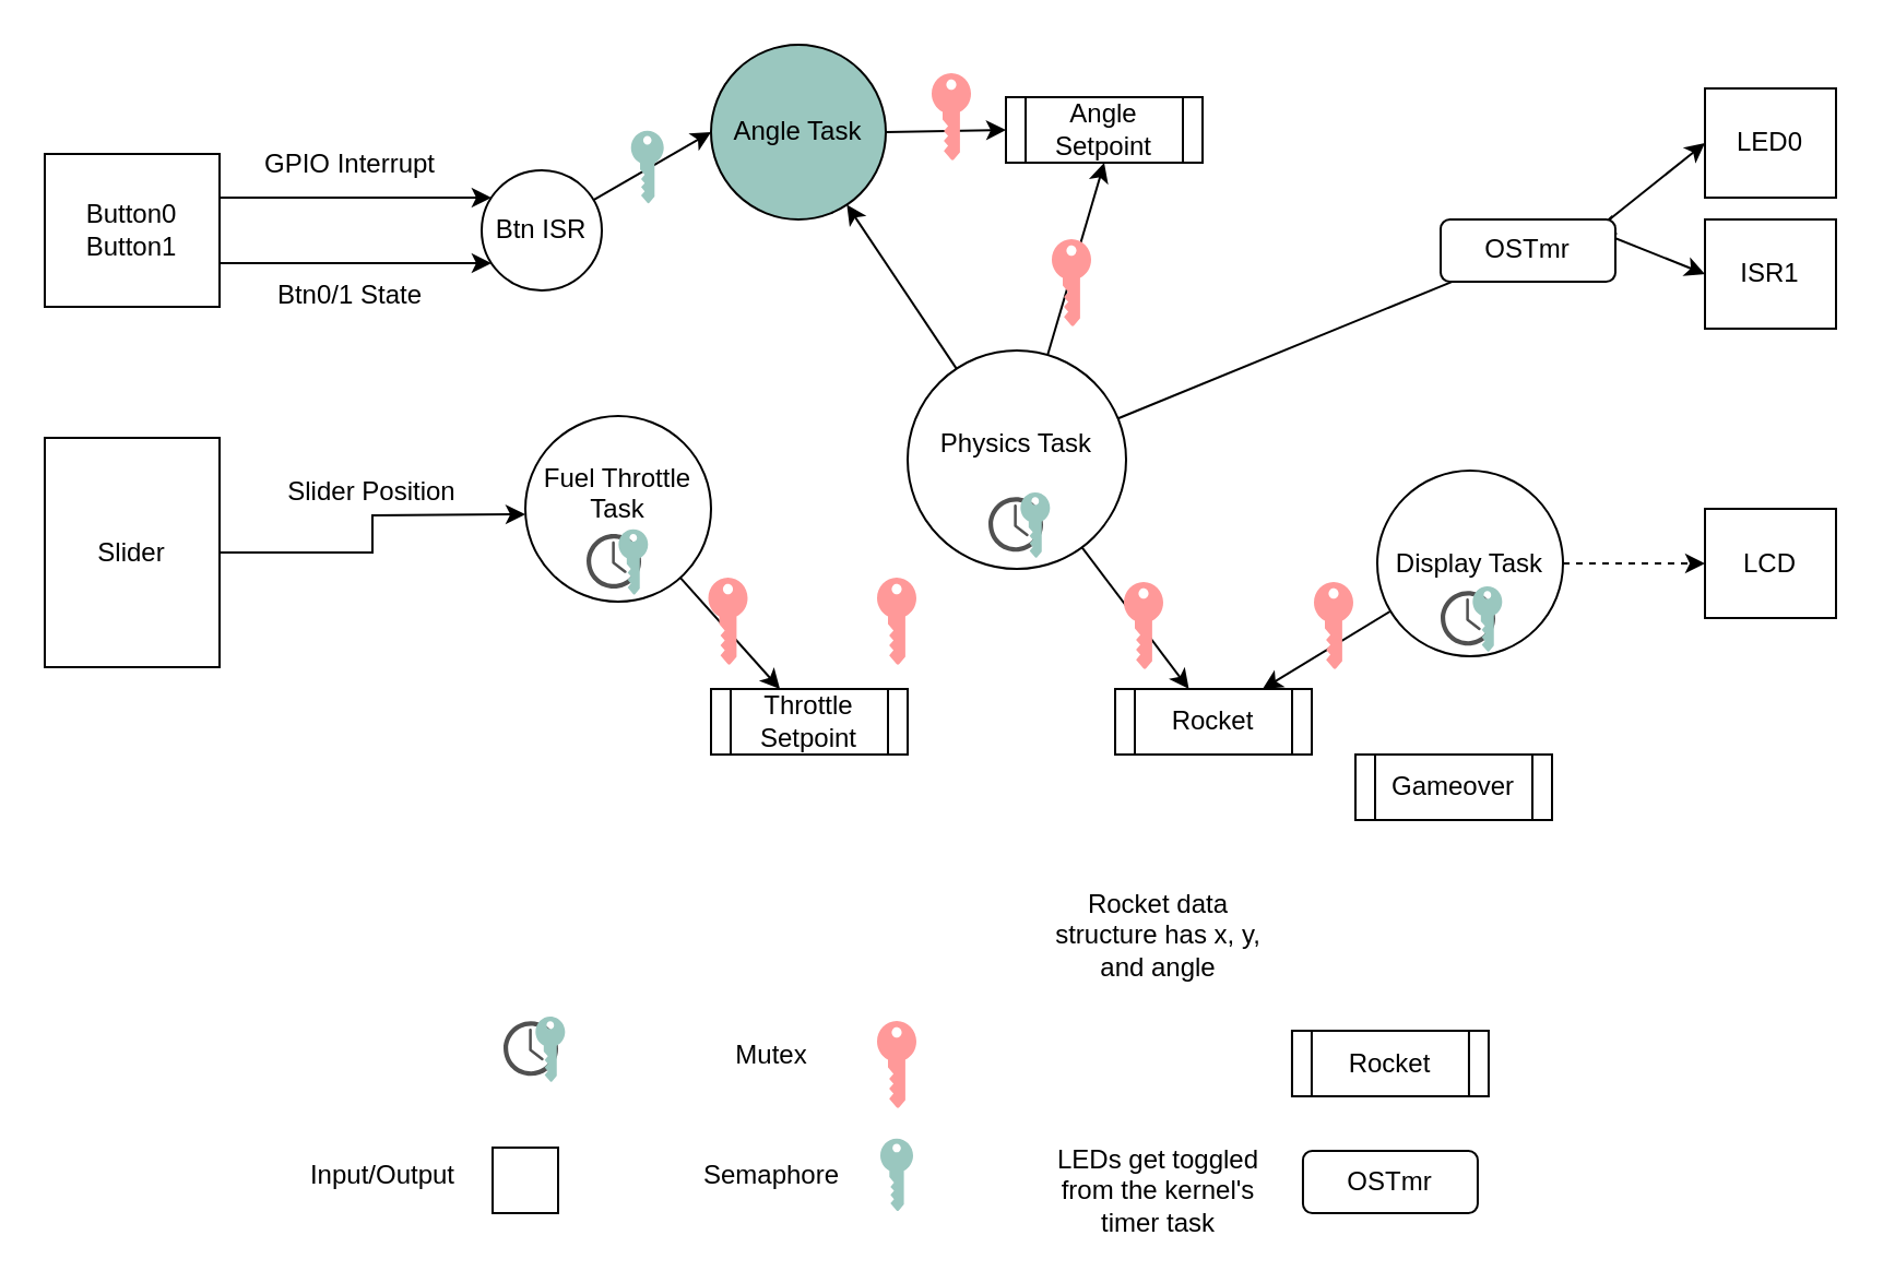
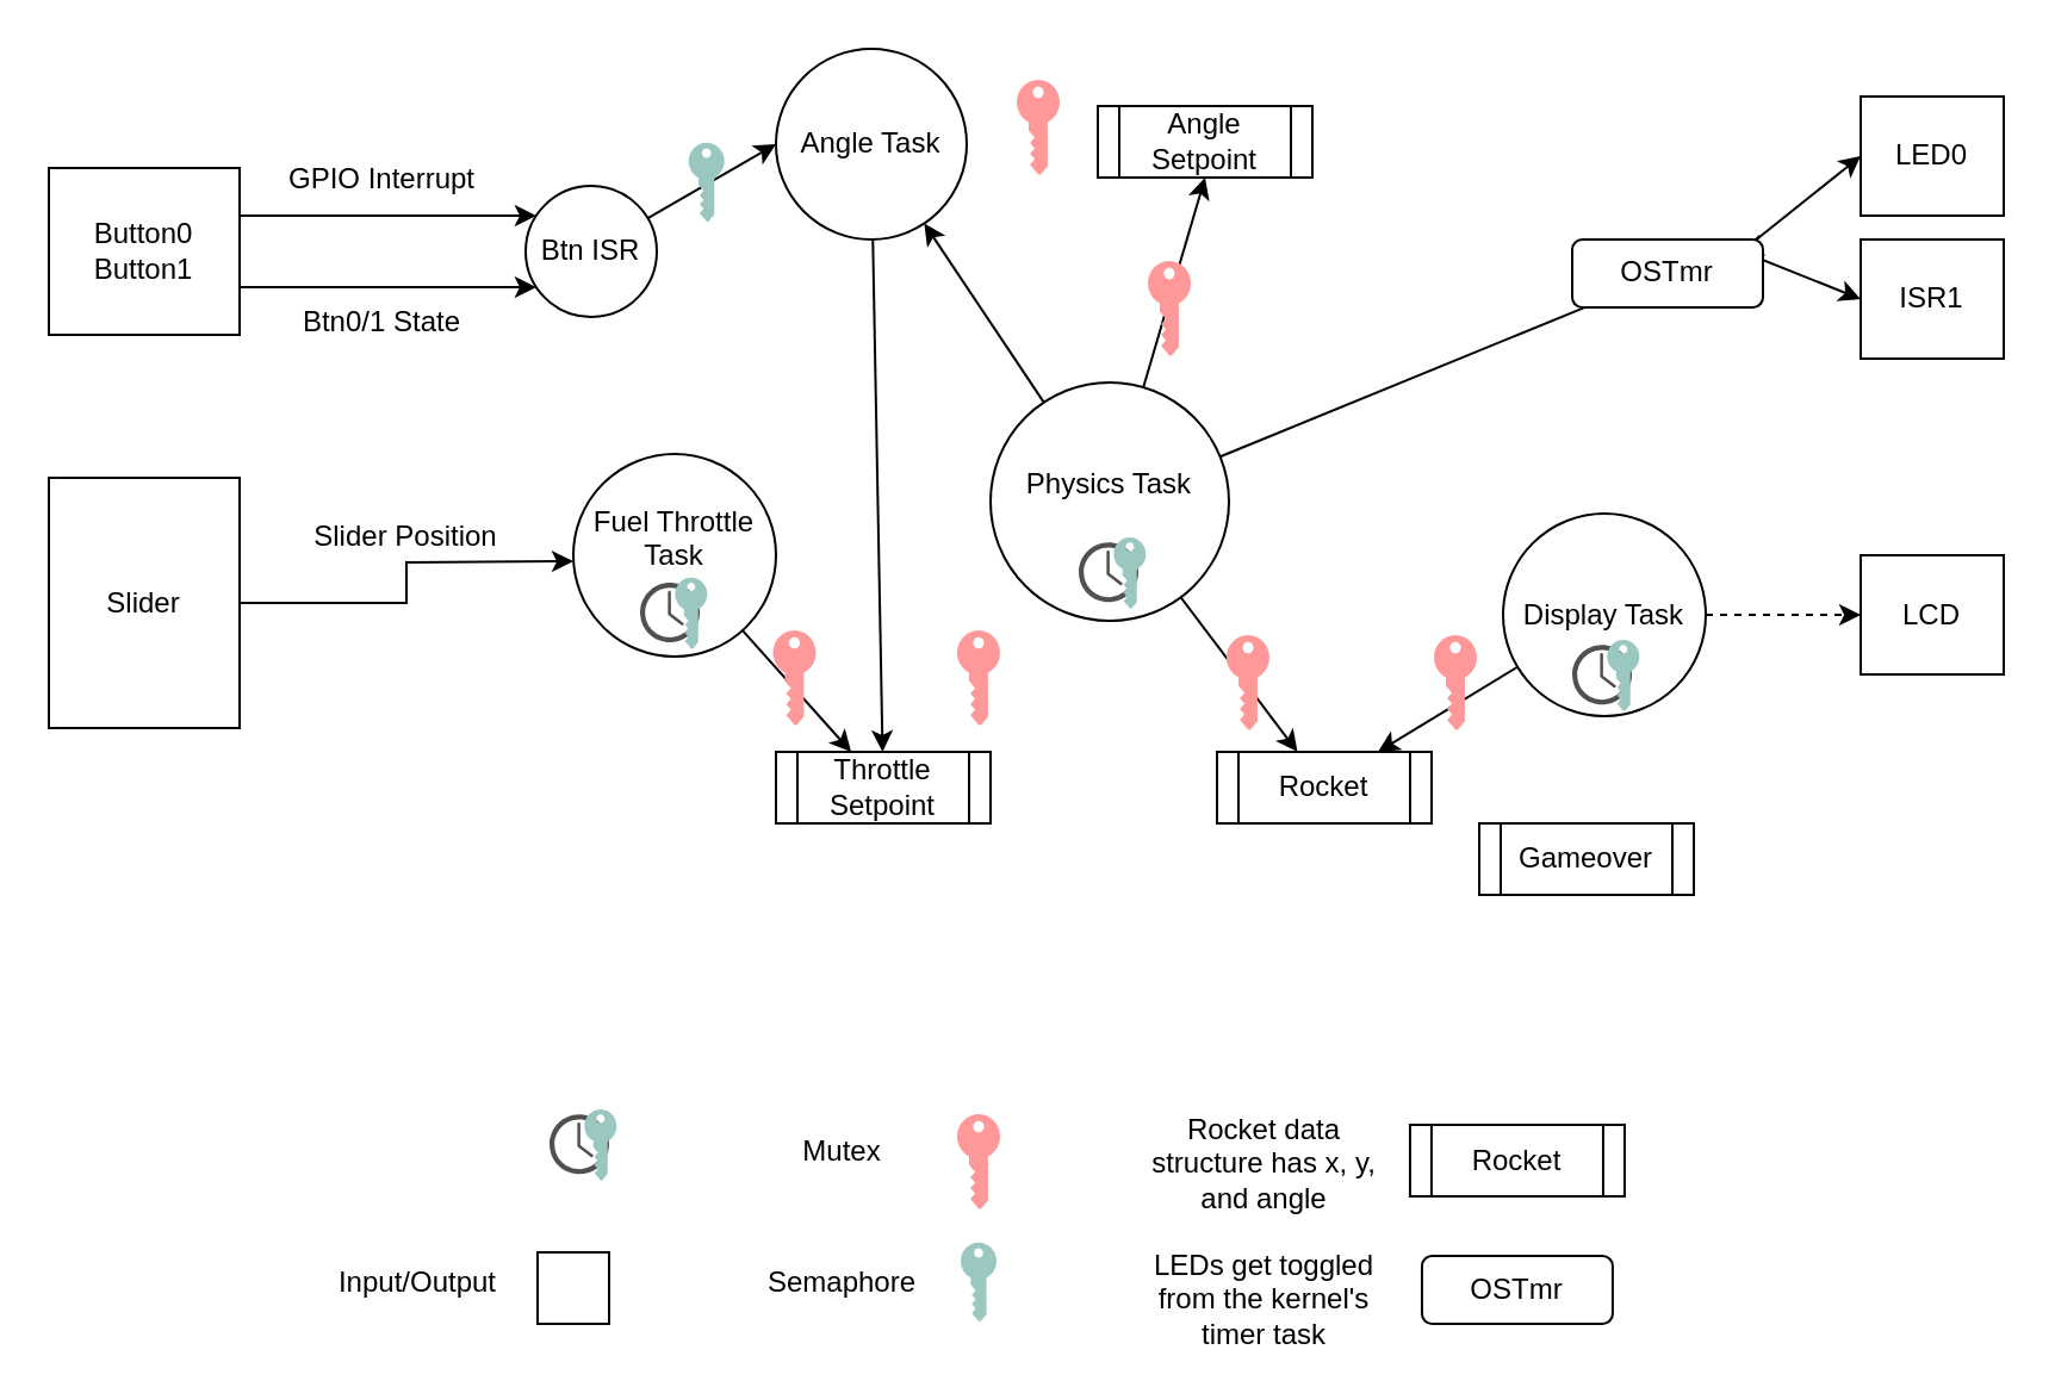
- <mxCell id="17" value="Angle Task" style="ellipse;whiteSpace=wrap;html=1;aspect=fixed;fillColor=#9ac7bf;" parent="1" vertex="1"><mxGeometry x="325" y="20" width="80" height="80" as="geometry" /></mxCell>
+ <mxCell id="17" value="Angle Task" style="ellipse;whiteSpace=wrap;html=1;aspect=fixed;" parent="1" vertex="1"><mxGeometry x="325" y="20" width="80" height="80" as="geometry" /></mxCell>
- <mxCell id="16" style="edgeStyle=none;rounded=0;orthogonalLoop=1;jettySize=auto;html=1;entryX=0;entryY=0.5;entryDx=0;entryDy=0;" parent="1" source="17" target="19" edge="1"><mxGeometry relative="1" as="geometry" /></mxCell>
+ <mxCell id="16" style="edgeStyle=none;rounded=0;orthogonalLoop=1;jettySize=auto;html=1;" parent="1" source="17" target="20" edge="1"><mxGeometry relative="1" as="geometry" /></mxCell>
- <mxCell id="44" value="Rocket data structure has x, y, and angle" style="text;html=1;strokeColor=none;fillColor=none;align=center;verticalAlign=middle;whiteSpace=wrap;rounded=0;" parent="1" vertex="1"><mxGeometry x="480.16" y="412.5" width="100" height="30" as="geometry" /></mxCell>
+ <mxCell id="44" value="Rocket data structure has x, y, and angle" style="text;html=1;strokeColor=none;fillColor=none;align=center;verticalAlign=middle;whiteSpace=wrap;rounded=0;" parent="1" vertex="1"><mxGeometry x="480.16" y="472.5" width="100" height="30" as="geometry" /></mxCell>
